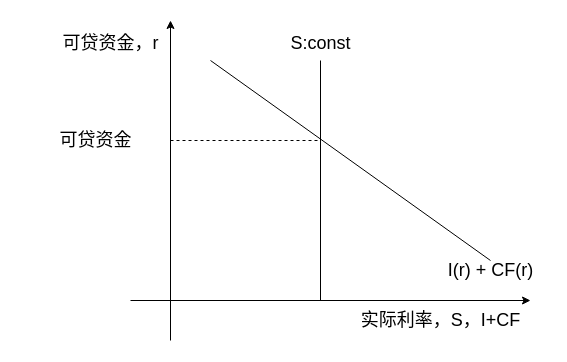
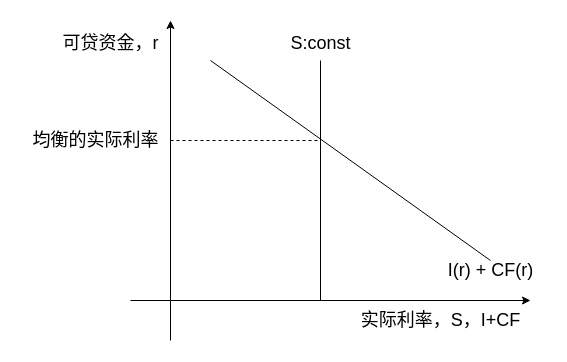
- <mxCell id="11" value="&lt;font style=&quot;font-size: 18px;&quot;&gt;可贷资金&lt;/font&gt;" style="text;html=1;align=center;verticalAlign=middle;resizable=0;points=[];autosize=1;strokeColor=none;fillColor=none;" vertex="1" parent="1"><mxGeometry x="20" y="120" width="150" height="40" as="geometry" /></mxCell>
+ <mxCell id="11" value="&lt;font style=&quot;font-size: 18px;&quot;&gt;均衡的实际利率&lt;/font&gt;" style="text;html=1;align=center;verticalAlign=middle;resizable=0;points=[];autosize=1;strokeColor=none;fillColor=none;" vertex="1" parent="1"><mxGeometry x="20" y="120" width="150" height="40" as="geometry" /></mxCell>
